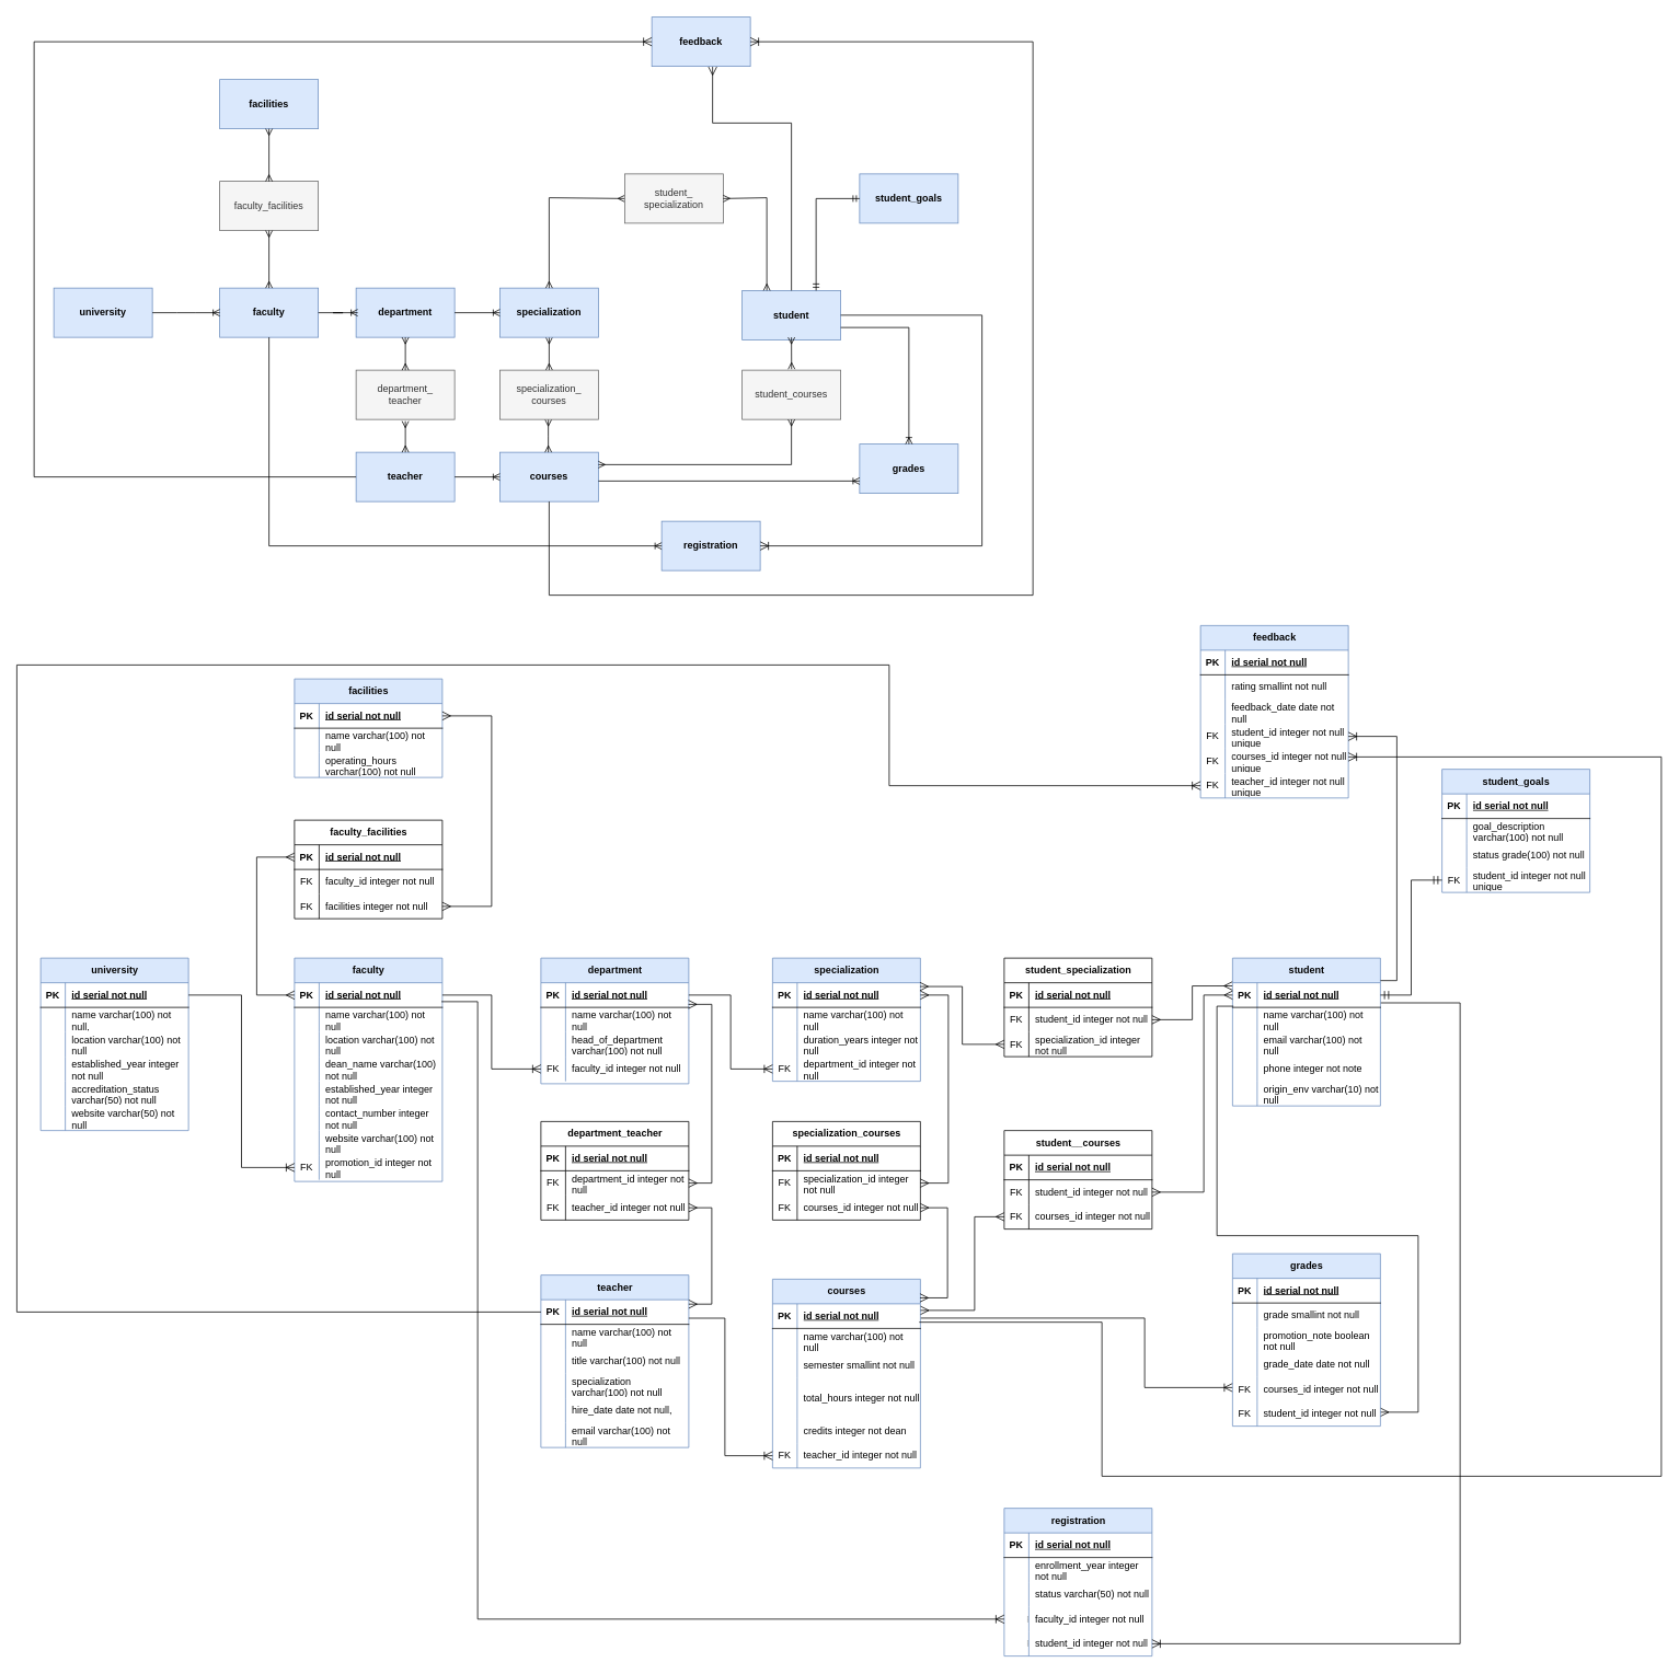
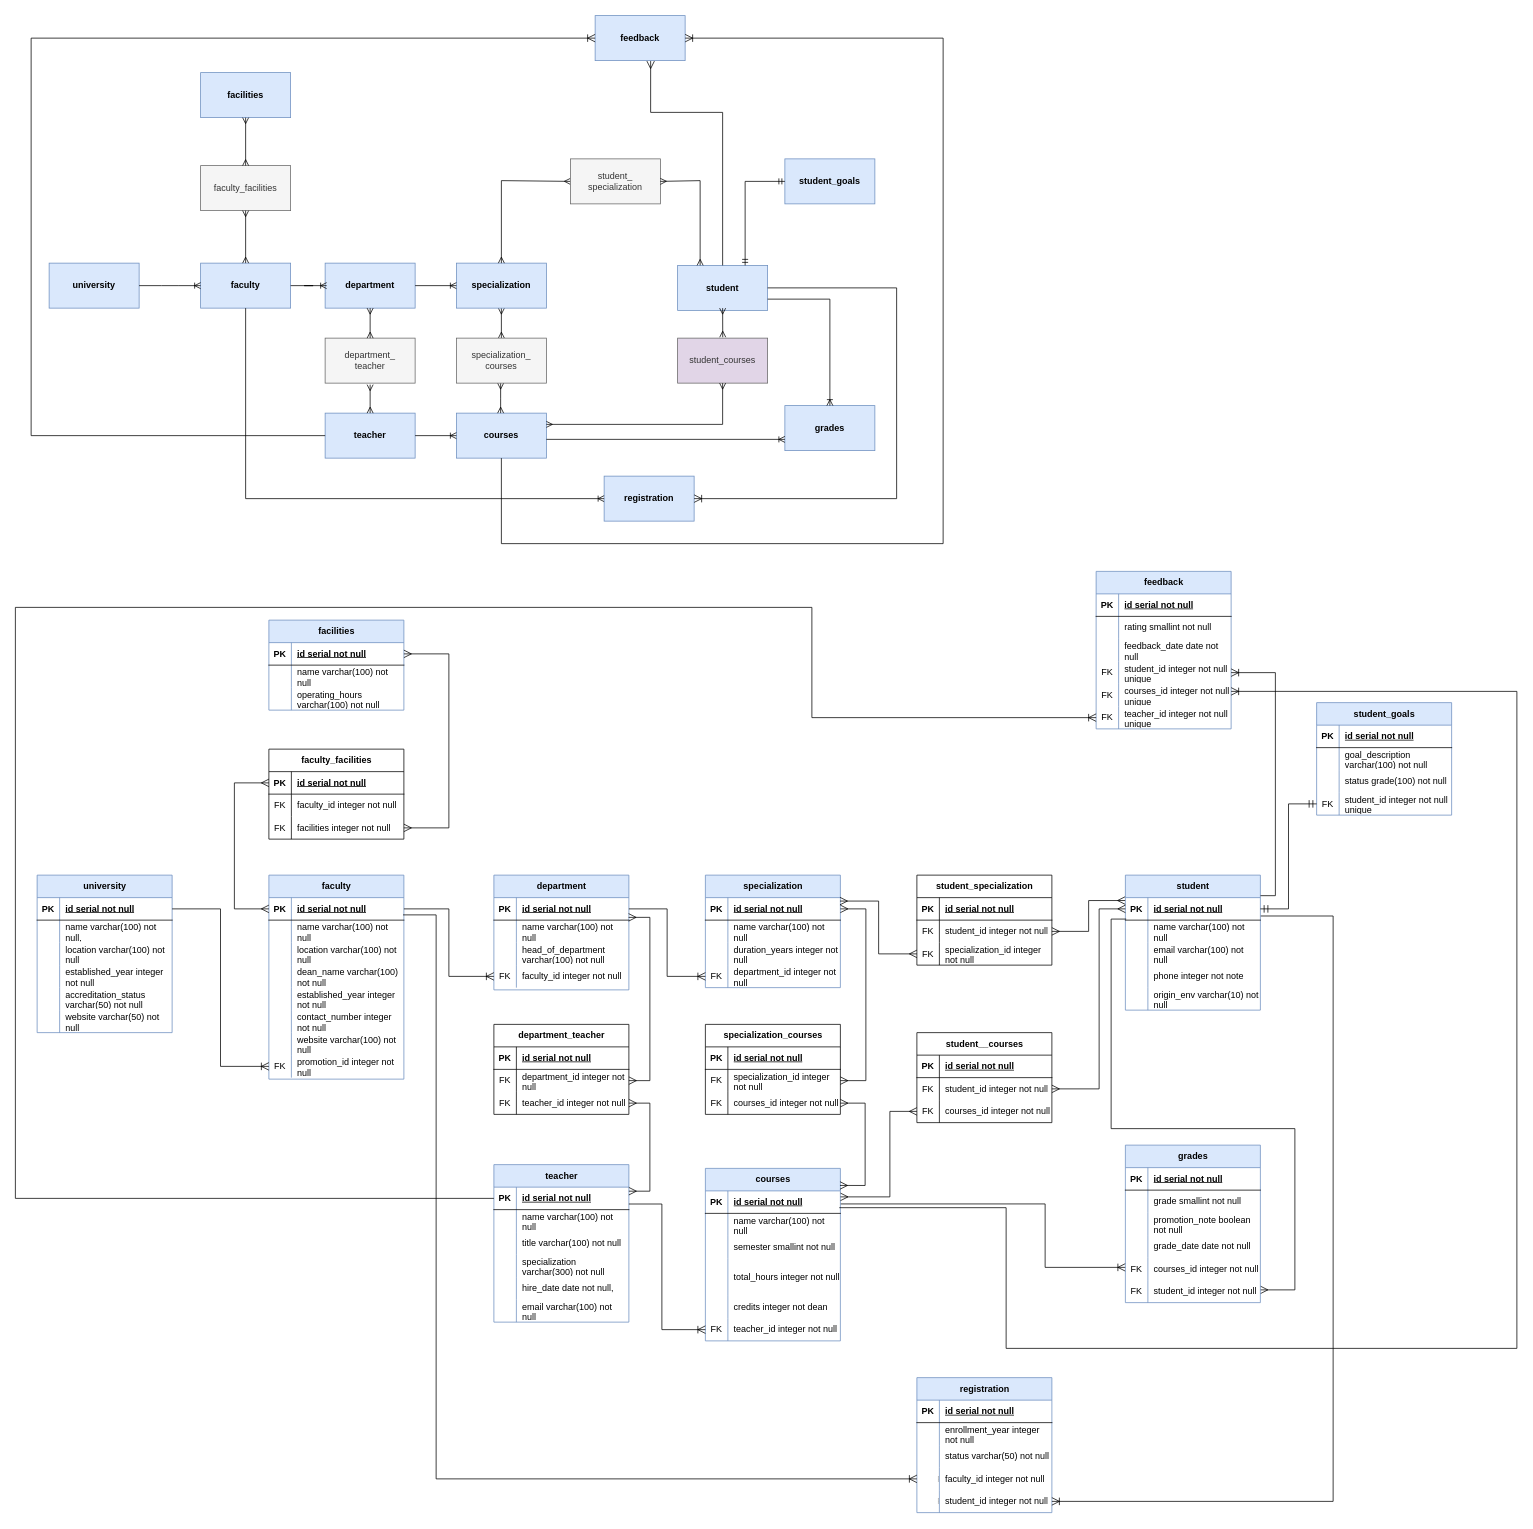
- <mxCell id="7" value="student_courses" style="rounded=0;whiteSpace=wrap;html=1;fillColor=#f5f5f5;fontColor=#333333;strokeColor=#666666;" vertex="1" parent="1"><mxGeometry x="903" y="450" width="120" height="60" as="geometry" /></mxCell>
+ <mxCell id="7" value="student_courses" style="rounded=0;whiteSpace=wrap;html=1;fillColor=#e1d5e7;fontColor=#333333;strokeColor=#666666;" vertex="1" parent="1"><mxGeometry x="903" y="450" width="120" height="60" as="geometry" /></mxCell>
- <mxCell id="149" value="specialization varchar(100) not null" style="shape=partialRectangle;connectable=0;fillColor=none;top=0;left=0;bottom=0;right=0;align=left;spacingLeft=6;overflow=hidden;whiteSpace=wrap;html=1;" vertex="1" parent="147"><mxGeometry x="30" width="150" height="30" as="geometry"><mxRectangle width="150" height="30" as="alternateBounds" /></mxGeometry></mxCell>
+ <mxCell id="149" value="specialization varchar(300) not null" style="shape=partialRectangle;connectable=0;fillColor=none;top=0;left=0;bottom=0;right=0;align=left;spacingLeft=6;overflow=hidden;whiteSpace=wrap;html=1;" vertex="1" parent="147"><mxGeometry x="30" width="150" height="30" as="geometry"><mxRectangle width="150" height="30" as="alternateBounds" /></mxGeometry></mxCell>
